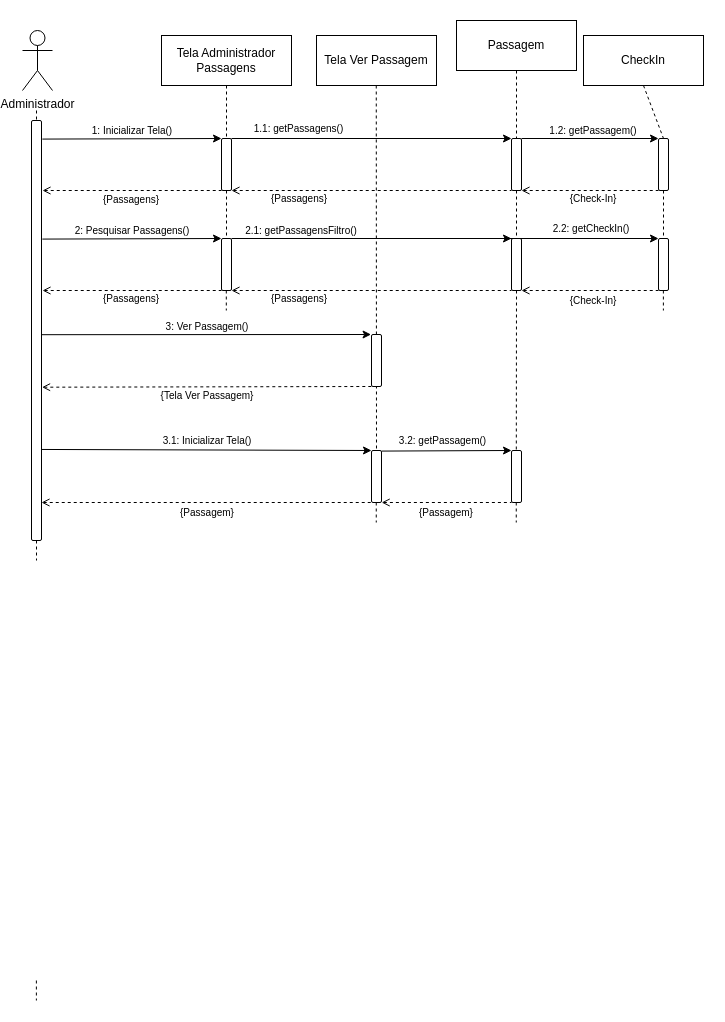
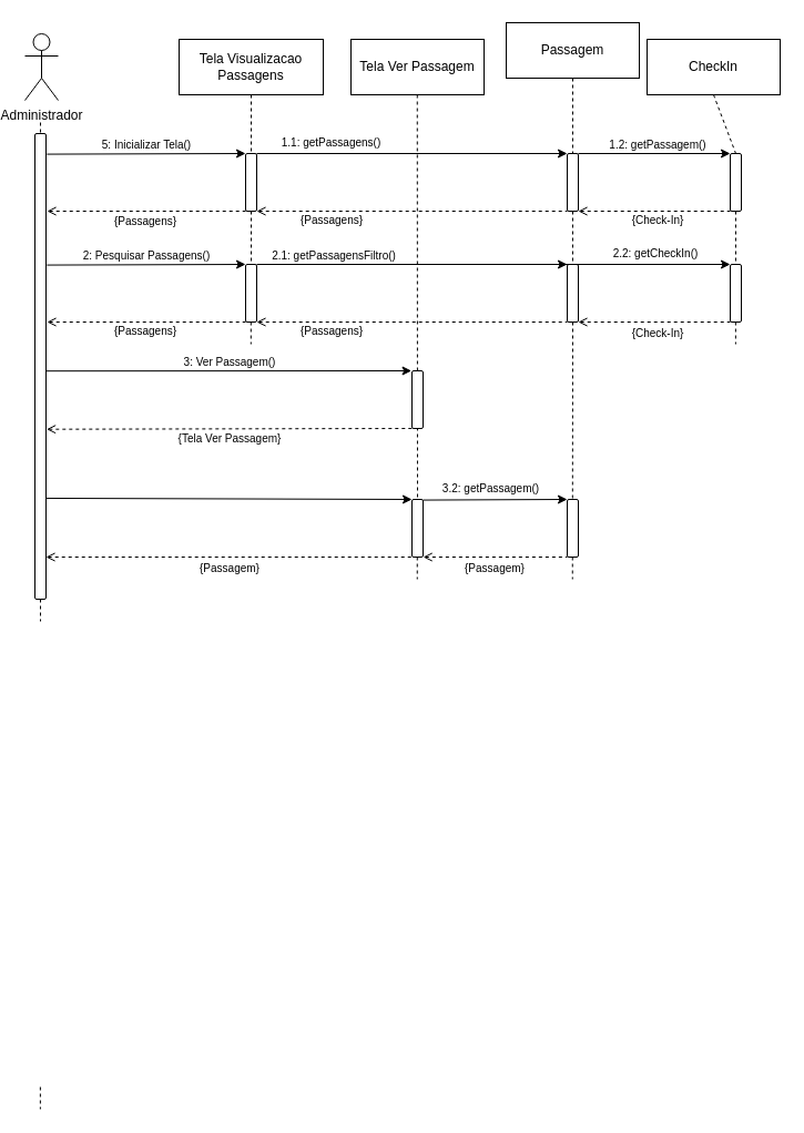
- <mxCell id="3" value="Tela Administrador Passagens" style="rounded=0;whiteSpace=wrap;html=1;" parent="1" vertex="1"><mxGeometry x="159" y="35" width="130" height="50" as="geometry" /></mxCell>
+ <mxCell id="3" value="Tela Visualizacao Passagens" style="rounded=0;whiteSpace=wrap;html=1;" parent="1" vertex="1"><mxGeometry x="159" y="35" width="130" height="50" as="geometry" /></mxCell>
- <mxCell id="11" value="&lt;font&gt;1: Inicializar Tela()&lt;/font&gt;" style="text;html=1;align=center;verticalAlign=middle;whiteSpace=wrap;rounded=0;fontSize=10;" parent="1" vertex="1"><mxGeometry x="50" y="120" width="160" height="20" as="geometry" /></mxCell>
+ <mxCell id="11" value="&lt;font&gt;5: Inicializar Tela()&lt;/font&gt;" style="text;html=1;align=center;verticalAlign=middle;whiteSpace=wrap;rounded=0;fontSize=10;" parent="1" vertex="1"><mxGeometry x="50" y="120" width="160" height="20" as="geometry" /></mxCell>
- <mxCell id="59" value="&lt;font&gt;3.1: Inicializar Tela()&lt;/font&gt;" style="text;html=1;align=center;verticalAlign=middle;whiteSpace=wrap;rounded=0;fontSize=10;" parent="1" vertex="1"><mxGeometry x="125" y="430" width="160" height="20" as="geometry" /></mxCell>
